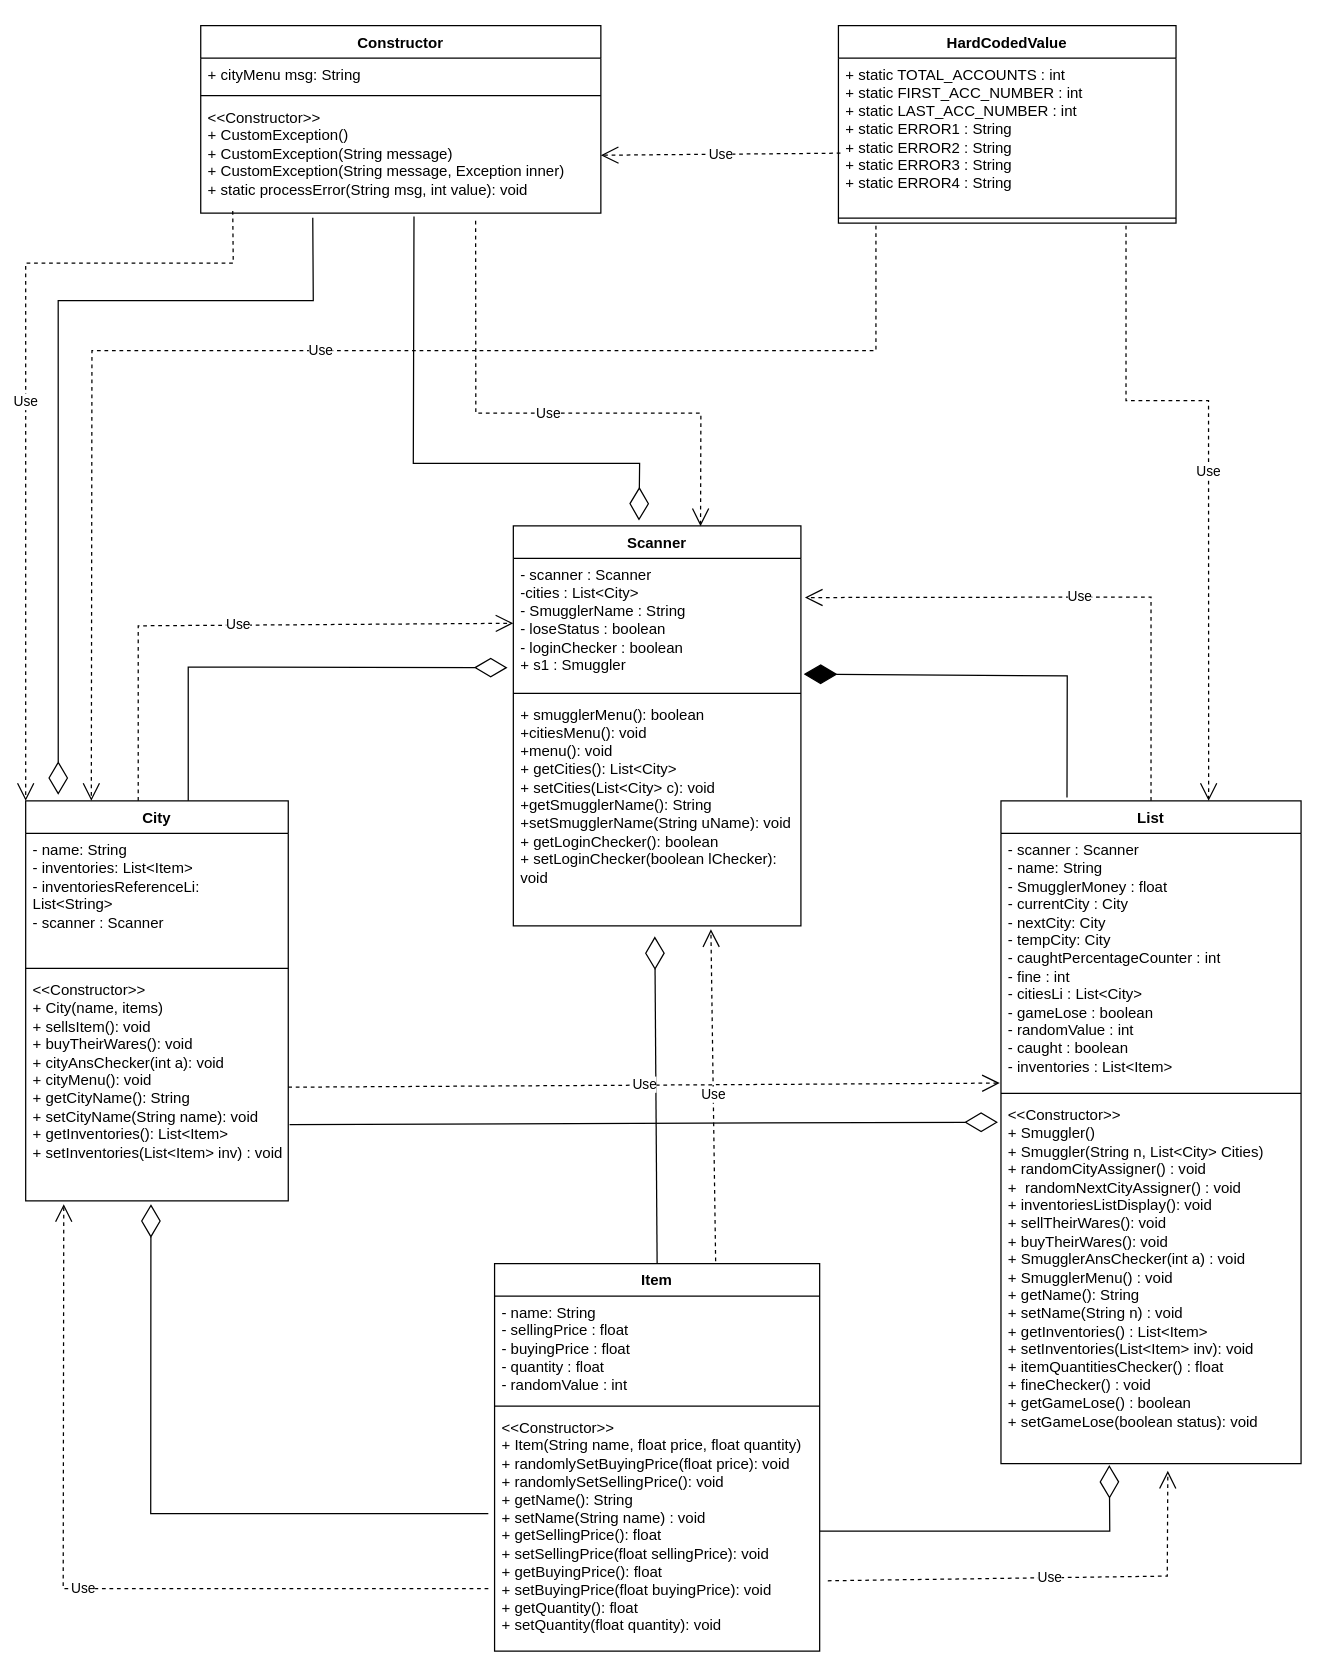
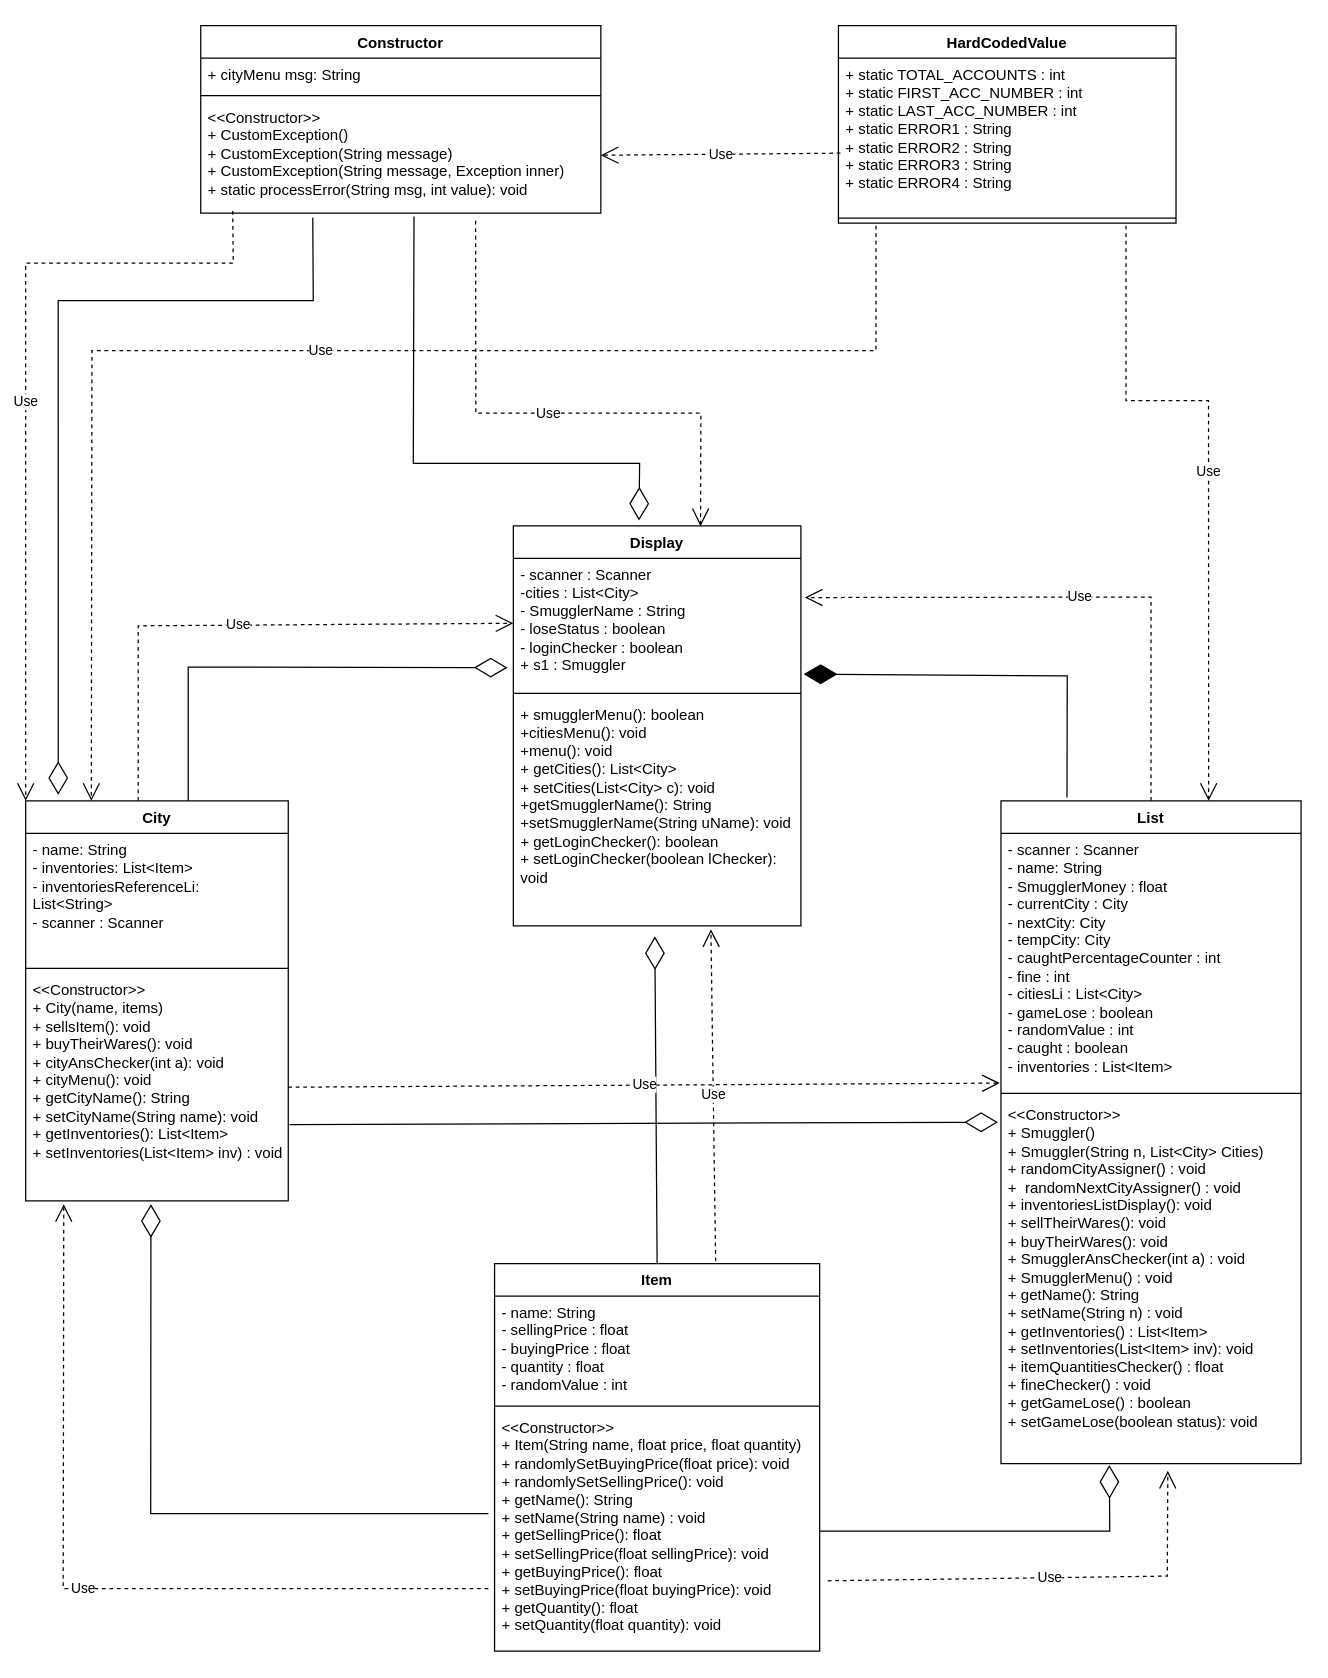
- <mxCell id="2" value="Scanner" style="swimlane;fontStyle=1;align=center;verticalAlign=top;childLayout=stackLayout;horizontal=1;startSize=26;horizontalStack=0;resizeParent=1;resizeParentMax=0;resizeLast=0;collapsible=1;marginBottom=0;whiteSpace=wrap;html=1;" parent="1" vertex="1"><mxGeometry x="410" y="420" width="230" height="320" as="geometry" /></mxCell>
+ <mxCell id="2" value="Display" style="swimlane;fontStyle=1;align=center;verticalAlign=top;childLayout=stackLayout;horizontal=1;startSize=26;horizontalStack=0;resizeParent=1;resizeParentMax=0;resizeLast=0;collapsible=1;marginBottom=0;whiteSpace=wrap;html=1;" parent="1" vertex="1"><mxGeometry x="410" y="420" width="230" height="320" as="geometry" /></mxCell>
